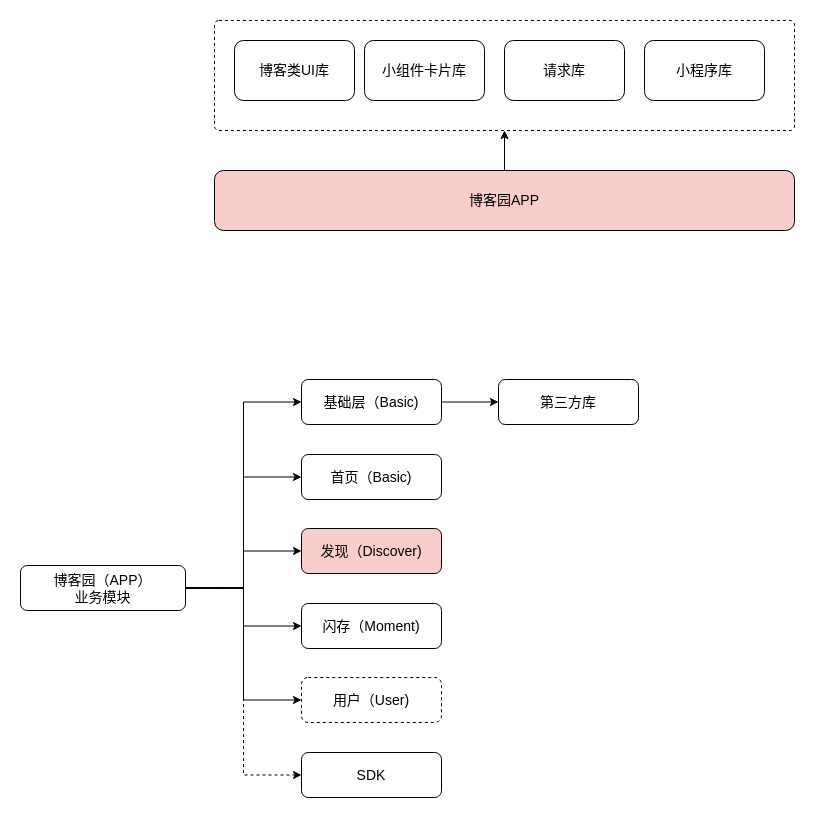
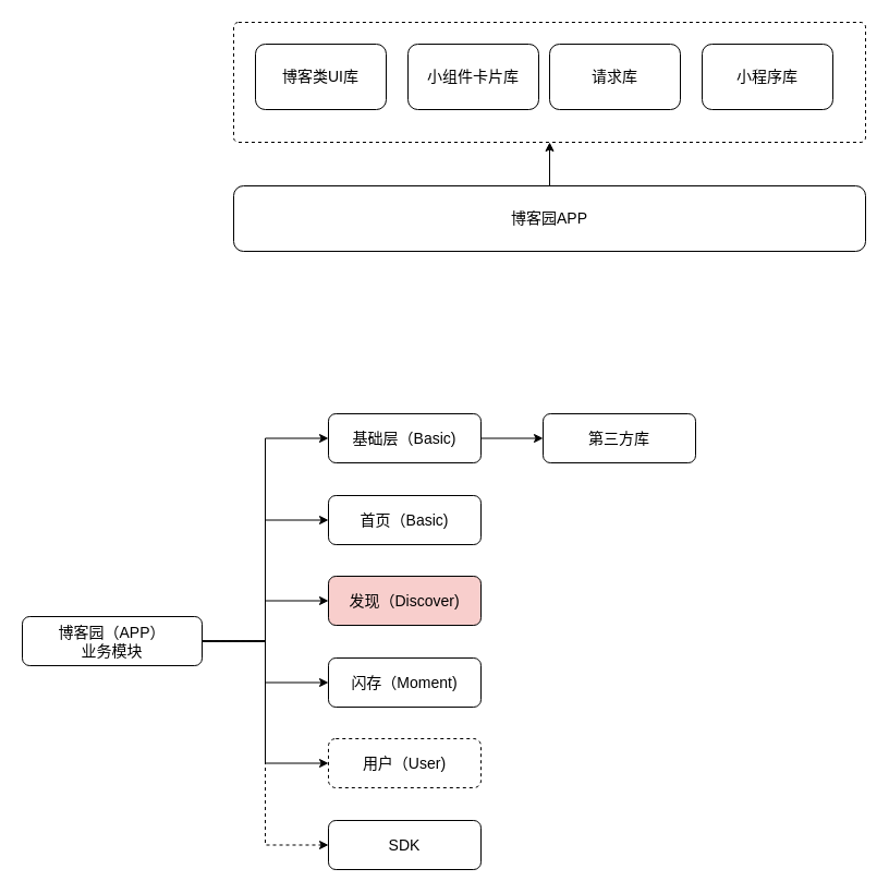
- <mxCell id="6" value="小组件卡片库" style="rounded=1;whiteSpace=wrap;html=1;fontSize=14;" parent="1" vertex="1"><mxGeometry x="364" y="40" width="120" height="60" as="geometry" /></mxCell>
+ <mxCell id="6" value="小组件卡片库" style="rounded=1;whiteSpace=wrap;html=1;fontSize=14;" parent="1" vertex="1"><mxGeometry x="374" y="40" width="120" height="60" as="geometry" /></mxCell>
- <mxCell id="3" value="博客园APP" style="rounded=1;whiteSpace=wrap;html=1;fontSize=14;fillColor=#f8cecc;" parent="1" vertex="1"><mxGeometry x="214" y="170" width="580" height="60" as="geometry" /></mxCell>
+ <mxCell id="3" value="博客园APP" style="rounded=1;whiteSpace=wrap;html=1;fontSize=14;" parent="1" vertex="1"><mxGeometry x="214" y="170" width="580" height="60" as="geometry" /></mxCell>
